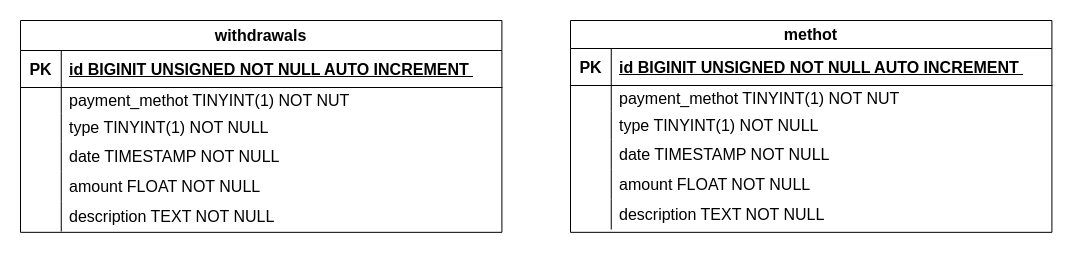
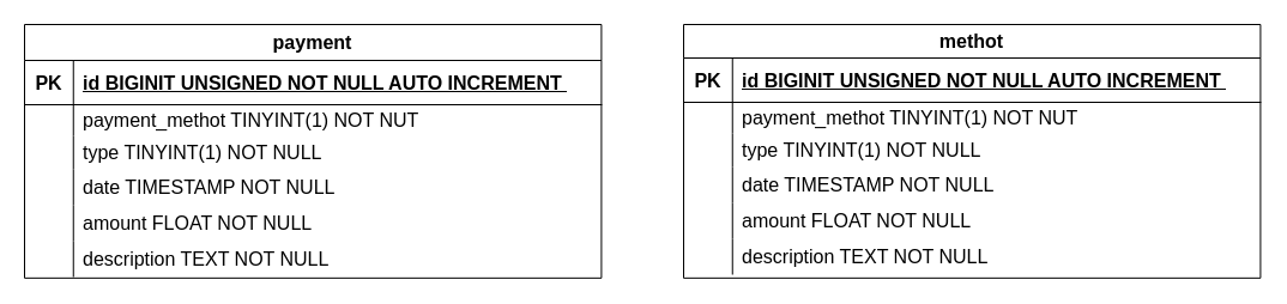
- <mxCell id="2" value="withdrawals" style="shape=table;startSize=30;container=1;collapsible=1;childLayout=tableLayout;fixedRows=1;rowLines=0;fontStyle=1;align=center;resizeLast=1;html=1;whiteSpace=wrap;fontSize=16;" vertex="1" parent="1"><mxGeometry x="20" y="20" width="481.417" height="211.833" as="geometry"><mxRectangle x="-225" y="30" width="76" height="31" as="alternateBounds" /></mxGeometry></mxCell>
+ <mxCell id="2" value="payment" style="shape=table;startSize=30;container=1;collapsible=1;childLayout=tableLayout;fixedRows=1;rowLines=0;fontStyle=1;align=center;resizeLast=1;html=1;whiteSpace=wrap;fontSize=16;" vertex="1" parent="1"><mxGeometry x="20" y="20" width="481.417" height="211.833" as="geometry"><mxRectangle x="-225" y="30" width="76" height="31" as="alternateBounds" /></mxGeometry></mxCell>
